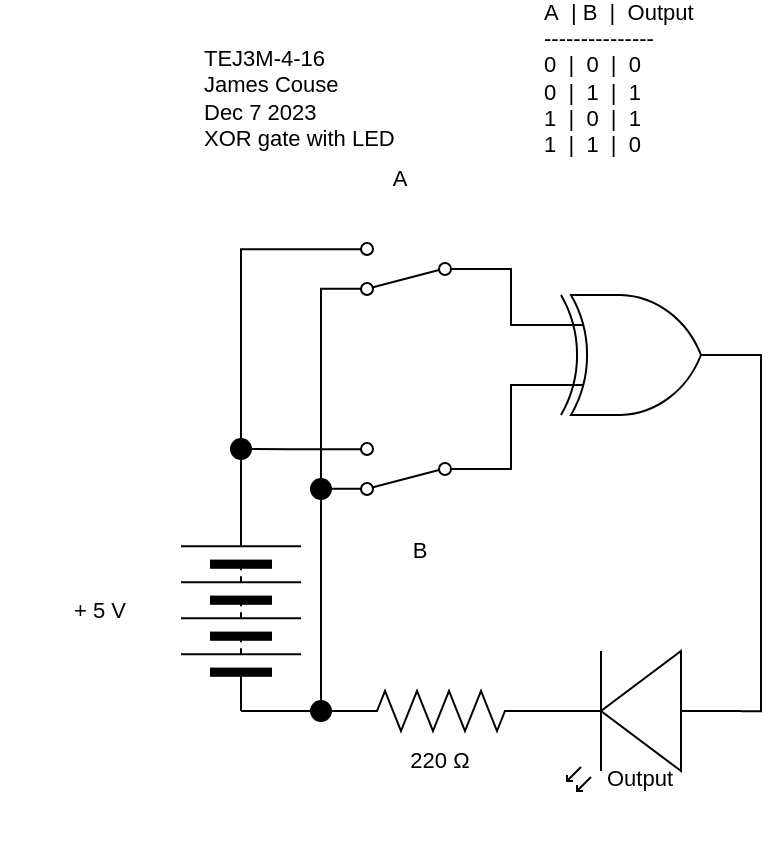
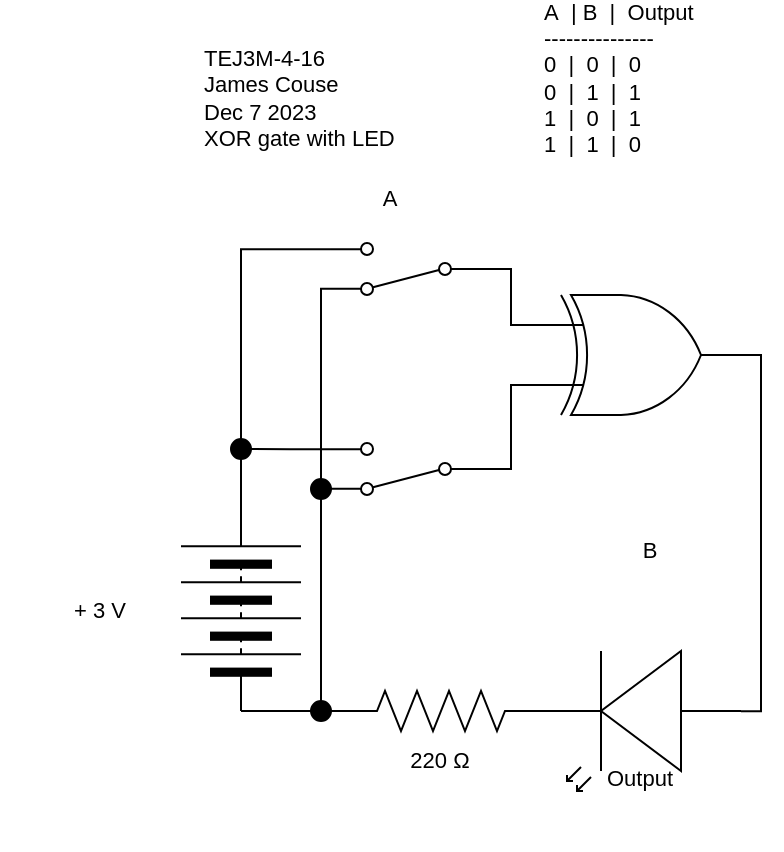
- <mxCell id="19" value="A" style="text;strokeColor=none;align=center;fillColor=none;html=1;verticalAlign=middle;whiteSpace=wrap;rounded=0;fontFamily=Helvetica;fontSize=11;fontColor=default;" parent="1" vertex="1"><mxGeometry x="170" y="70" width="60" height="30" as="geometry" /></mxCell>
+ <mxCell id="19" value="A" style="text;strokeColor=none;align=center;fillColor=none;html=1;verticalAlign=middle;whiteSpace=wrap;rounded=0;fontFamily=Helvetica;fontSize=11;fontColor=default;" parent="1" vertex="1"><mxGeometry x="165" y="80" width="60" height="30" as="geometry" /></mxCell>
- <mxCell id="12" value="B" style="text;strokeColor=none;align=center;fillColor=none;html=1;verticalAlign=middle;whiteSpace=wrap;rounded=0;fontFamily=Helvetica;fontSize=11;fontColor=default;" parent="1" vertex="1"><mxGeometry x="180" y="256" width="60" height="30" as="geometry" /></mxCell>
+ <mxCell id="12" value="B" style="text;strokeColor=none;align=center;fillColor=none;html=1;verticalAlign=middle;whiteSpace=wrap;rounded=0;fontFamily=Helvetica;fontSize=11;fontColor=default;" parent="1" vertex="1"><mxGeometry x="295" y="256" width="60" height="30" as="geometry" /></mxCell>
- <mxCell id="5" value="+ 5 V" style="text;strokeColor=none;align=center;fillColor=none;html=1;verticalAlign=middle;whiteSpace=wrap;rounded=0;fontFamily=Helvetica;fontSize=11;fontColor=default;" parent="1" vertex="1"><mxGeometry x="20" y="286" width="60" height="30" as="geometry" /></mxCell>
+ <mxCell id="5" value="+ 3 V" style="text;strokeColor=none;align=center;fillColor=none;html=1;verticalAlign=middle;whiteSpace=wrap;rounded=0;fontFamily=Helvetica;fontSize=11;fontColor=default;" parent="1" vertex="1"><mxGeometry x="20" y="286" width="60" height="30" as="geometry" /></mxCell>
